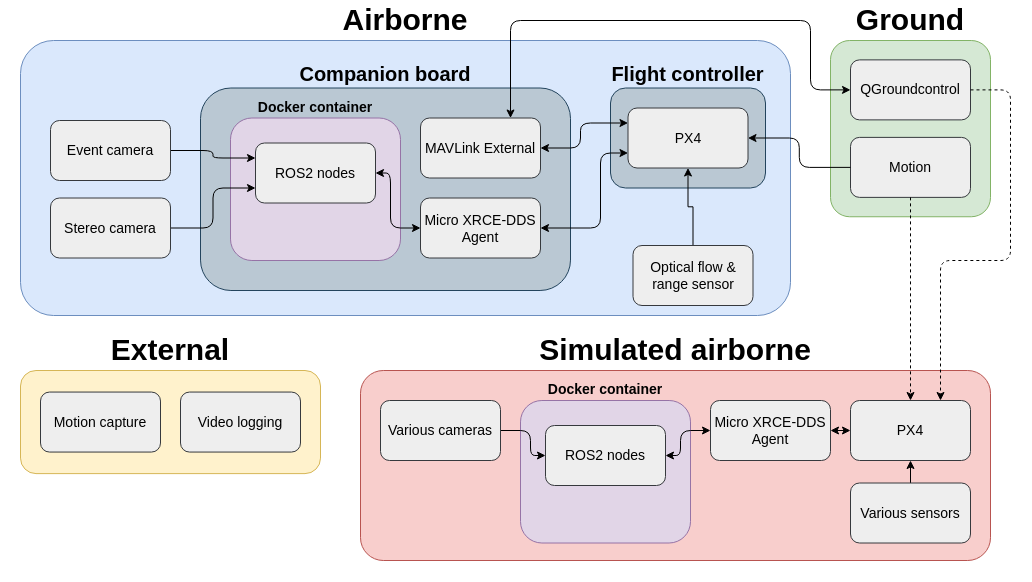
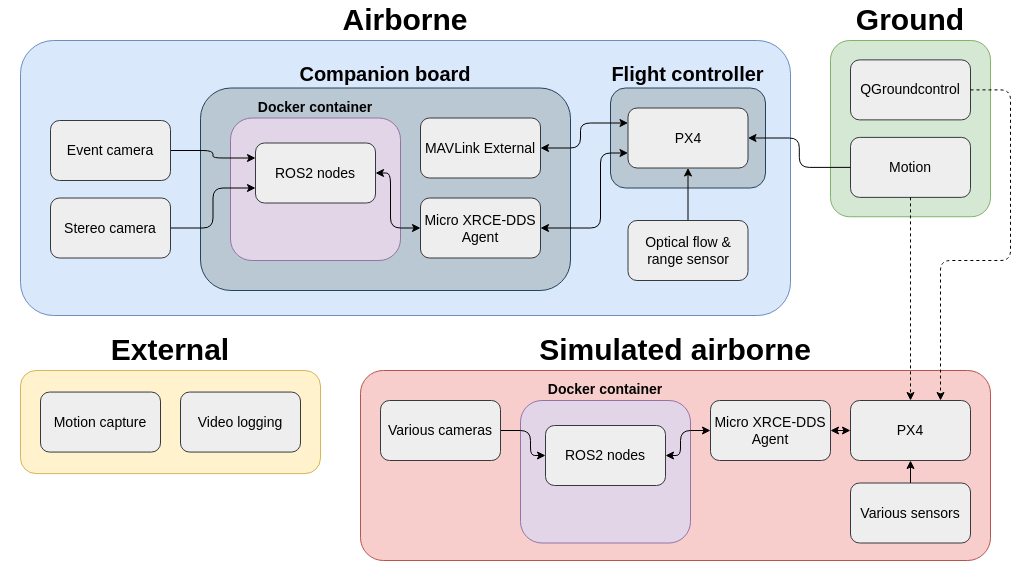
- <mxCell id="10" style="edgeStyle=orthogonalEdgeStyle;rounded=1;orthogonalLoop=1;jettySize=auto;html=1;exitX=0;exitY=0.5;exitDx=0;exitDy=0;entryX=0.75;entryY=0;entryDx=0;entryDy=0;curved=0;startArrow=classic;startFill=1;" edge="1" parent="1" source="11" target="6"><mxGeometry relative="1" as="geometry"><Array as="points"><mxPoint x="810" y="89" /><mxPoint x="810" y="20" /><mxPoint x="510" y="20" /></Array></mxGeometry></mxCell>
- <mxCell id="23" value="Optical flow &amp;amp; range sensor" style="rounded=1;whiteSpace=wrap;html=1;fontSize=14;fillColor=#eeeeee;strokeColor=#36393d;" vertex="1" parent="1"><mxGeometry x="632.5" y="245" width="120" height="60" as="geometry" /></mxCell>
+ <mxCell id="23" value="Optical flow &amp;amp; range sensor" style="rounded=1;whiteSpace=wrap;html=1;fontSize=14;fillColor=#eeeeee;strokeColor=#36393d;" vertex="1" parent="1"><mxGeometry x="627.5" y="220" width="120" height="60" as="geometry" /></mxCell>
